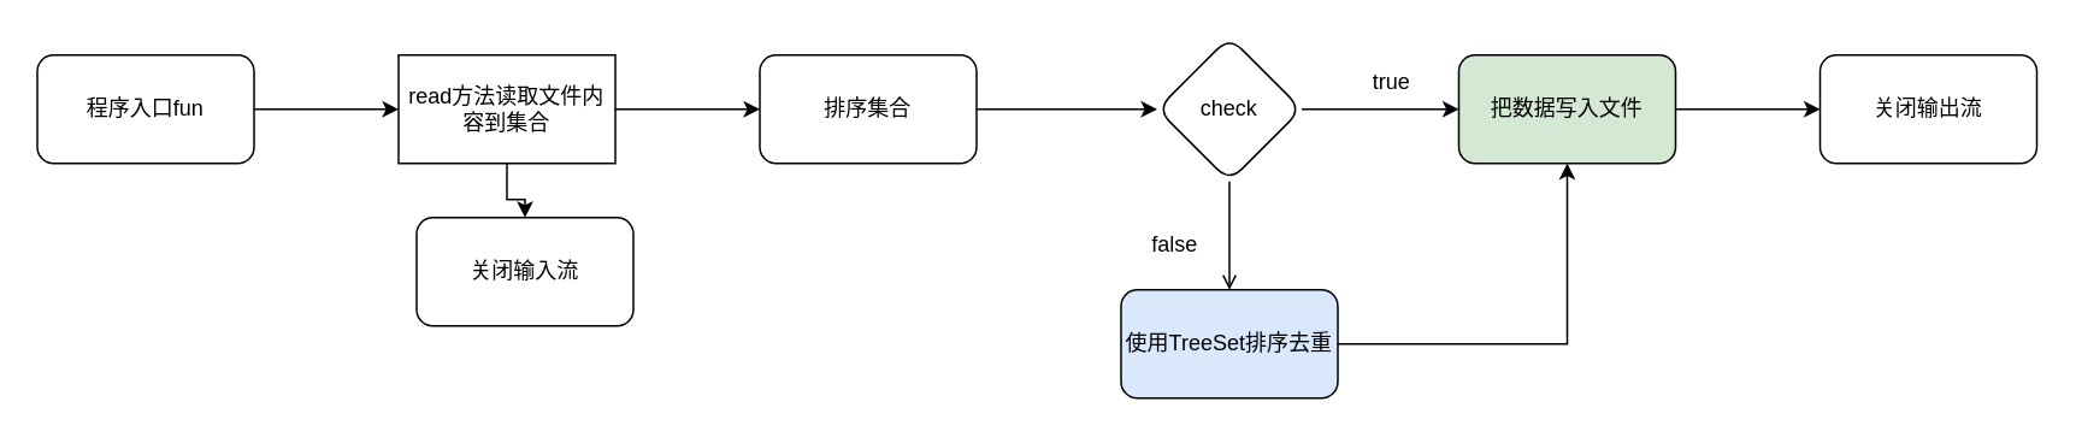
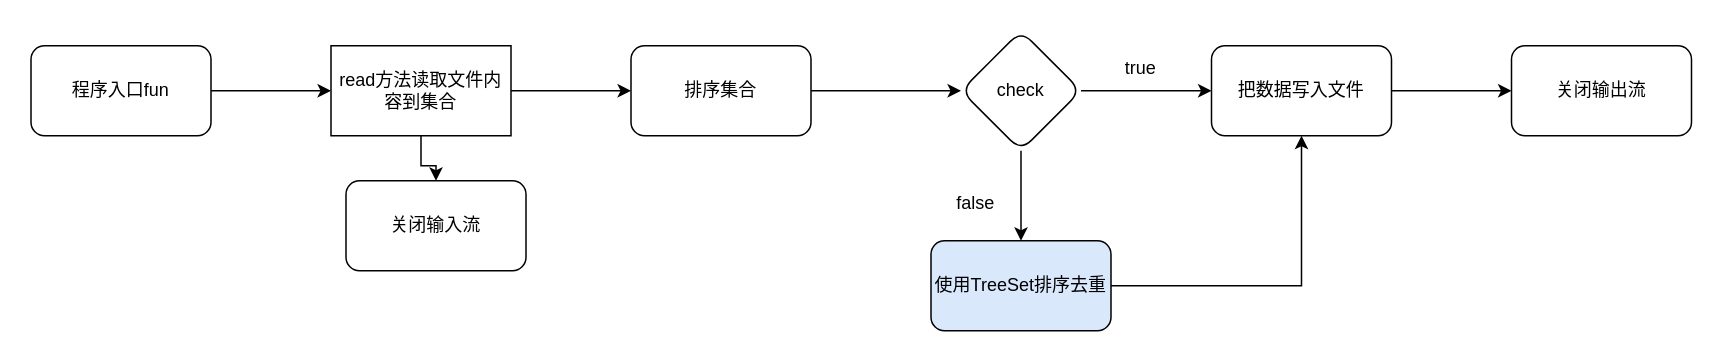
- <mxCell id="14" value="true" style="text;html=1;strokeColor=none;fillColor=none;align=center;verticalAlign=middle;whiteSpace=wrap;rounded=0;" vertex="1" parent="1"><mxGeometry x="740" y="30" width="60" height="30" as="geometry" /></mxCell>
+ <mxCell id="14" value="true" style="text;html=1;strokeColor=none;fillColor=none;align=center;verticalAlign=middle;whiteSpace=wrap;rounded=0;" vertex="1" parent="1"><mxGeometry x="730" y="30" width="60" height="30" as="geometry" /></mxCell>
- <mxCell id="13" value="把数据写入文件" style="whiteSpace=wrap;html=1;rounded=1;fillColor=#d5e8d4;" vertex="1" parent="1"><mxGeometry x="807" y="30" width="120" height="60" as="geometry" /></mxCell>
+ <mxCell id="13" value="把数据写入文件" style="whiteSpace=wrap;html=1;rounded=1;" vertex="1" parent="1"><mxGeometry x="807" y="30" width="120" height="60" as="geometry" /></mxCell>
- <mxCell id="10" value="" style="edgeStyle=orthogonalEdgeStyle;rounded=0;orthogonalLoop=1;jettySize=auto;html=1;endArrow=open;" edge="1" parent="1" source="11" target="16"><mxGeometry relative="1" as="geometry" /></mxCell>
+ <mxCell id="10" value="" style="edgeStyle=orthogonalEdgeStyle;rounded=0;orthogonalLoop=1;jettySize=auto;html=1;" edge="1" parent="1" source="11" target="16"><mxGeometry relative="1" as="geometry" /></mxCell>
